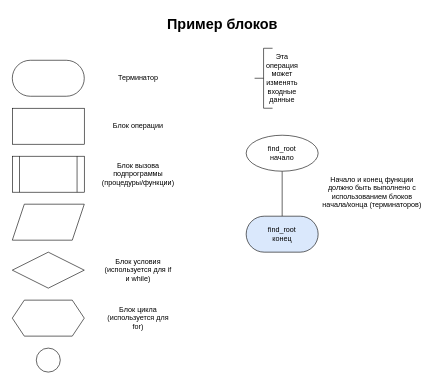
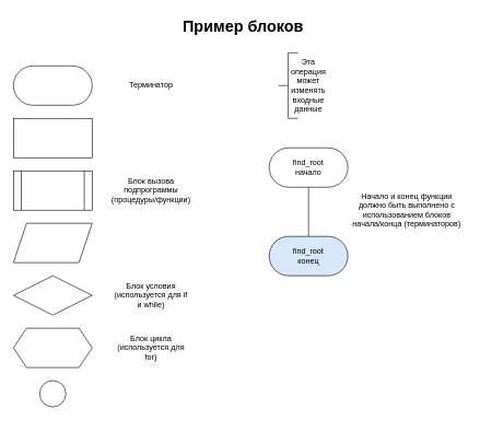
- <mxCell id="10" value="Блок операции" style="text;html=1;strokeColor=none;fillColor=none;align=center;verticalAlign=middle;whiteSpace=wrap;rounded=0;fontFamily=Helvetica;fontSize=12;fontColor=default;" vertex="1" parent="1"><mxGeometry x="170" y="195" width="120" height="30" as="geometry" /></mxCell>
- <mxCell id="17" value="find_root&lt;br&gt;начало" style="ellipse;whiteSpace=wrap;html=1;arcSize=50;" vertex="1" parent="1"><mxGeometry x="410" y="225" width="120" height="60" as="geometry" /></mxCell>
+ <mxCell id="17" value="find_root&lt;br&gt;начало" style="rounded=1;whiteSpace=wrap;html=1;arcSize=50;" vertex="1" parent="1"><mxGeometry x="410" y="225" width="120" height="60" as="geometry" /></mxCell>
